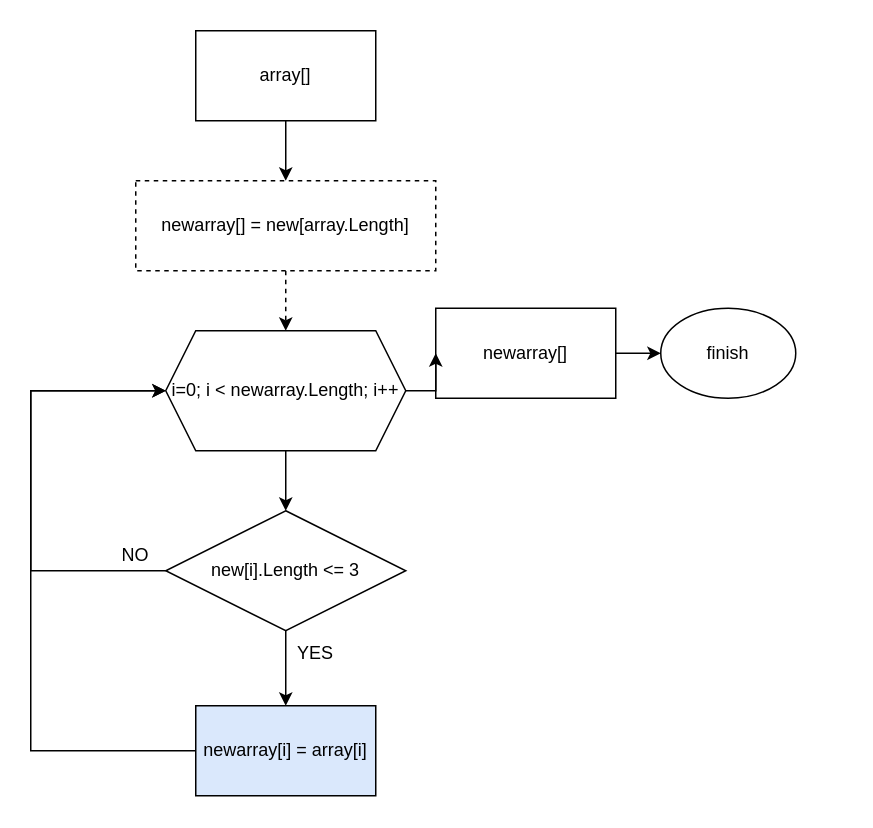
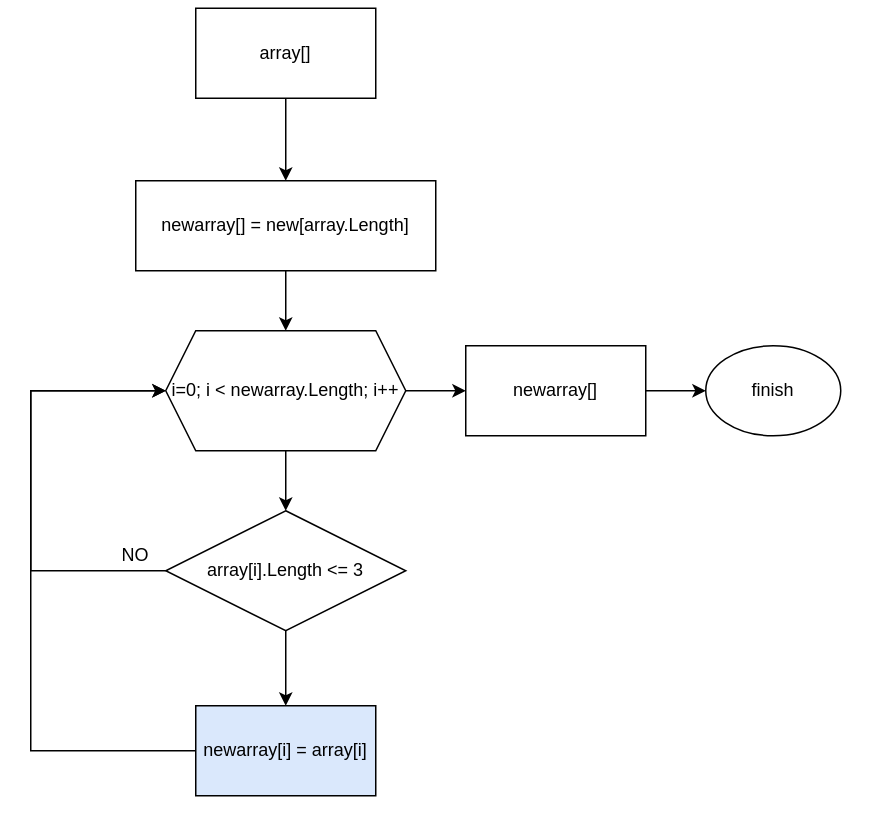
- <mxCell id="3" value="array[]" style="whiteSpace=wrap;html=1;" parent="1" vertex="1"><mxGeometry x="130" y="20" width="120" height="60" as="geometry" /></mxCell>
+ <mxCell id="3" value="array[]" style="whiteSpace=wrap;html=1;" parent="1" vertex="1"><mxGeometry x="130" y="5" width="120" height="60" as="geometry" /></mxCell>
- <mxCell id="10" value="newarray[] = new[array.Length]" style="rounded=0;whiteSpace=wrap;html=1;dashed=1;" parent="1" vertex="1"><mxGeometry x="90" y="120" width="200" height="60" as="geometry" /></mxCell>
+ <mxCell id="10" value="newarray[] = new[array.Length]" style="rounded=0;whiteSpace=wrap;html=1;" parent="1" vertex="1"><mxGeometry x="90" y="120" width="200" height="60" as="geometry" /></mxCell>
- <mxCell id="9" value="" style="edgeStyle=orthogonalEdgeStyle;rounded=0;orthogonalLoop=1;jettySize=auto;html=1;dashed=1;" edge="1" parent="1" source="10" target="18"><mxGeometry relative="1" as="geometry" /></mxCell>
+ <mxCell id="9" value="" style="edgeStyle=orthogonalEdgeStyle;rounded=0;orthogonalLoop=1;jettySize=auto;html=1;" edge="1" parent="1" source="10" target="18"><mxGeometry relative="1" as="geometry" /></mxCell>
- <mxCell id="14" value="newarray[]" style="rounded=0;whiteSpace=wrap;html=1;" parent="1" vertex="1"><mxGeometry x="290" y="205" width="120" height="60" as="geometry" /></mxCell>
+ <mxCell id="14" value="newarray[]" style="rounded=0;whiteSpace=wrap;html=1;" parent="1" vertex="1"><mxGeometry x="310" y="230" width="120" height="60" as="geometry" /></mxCell>
- <mxCell id="15" value="finish" style="ellipse;whiteSpace=wrap;html=1;" parent="1" vertex="1"><mxGeometry x="440" y="205" width="90" height="60" as="geometry" /></mxCell>
+ <mxCell id="15" value="finish" style="ellipse;whiteSpace=wrap;html=1;" parent="1" vertex="1"><mxGeometry x="470" y="230" width="90" height="60" as="geometry" /></mxCell>
- <mxCell id="6" value="new[i].Length &amp;lt;= 3" style="rhombus;whiteSpace=wrap;html=1;" parent="1" vertex="1"><mxGeometry x="110" y="340" width="160" height="80" as="geometry" /></mxCell>
+ <mxCell id="6" value="array[i].Length &amp;lt;= 3" style="rhombus;whiteSpace=wrap;html=1;" parent="1" vertex="1"><mxGeometry x="110" y="340" width="160" height="80" as="geometry" /></mxCell>
- <mxCell id="11" value="YES" style="text;html=1;strokeColor=none;fillColor=none;align=center;verticalAlign=middle;whiteSpace=wrap;rounded=0;" parent="1" vertex="1"><mxGeometry x="180" y="420" width="60" height="30" as="geometry" /></mxCell>
